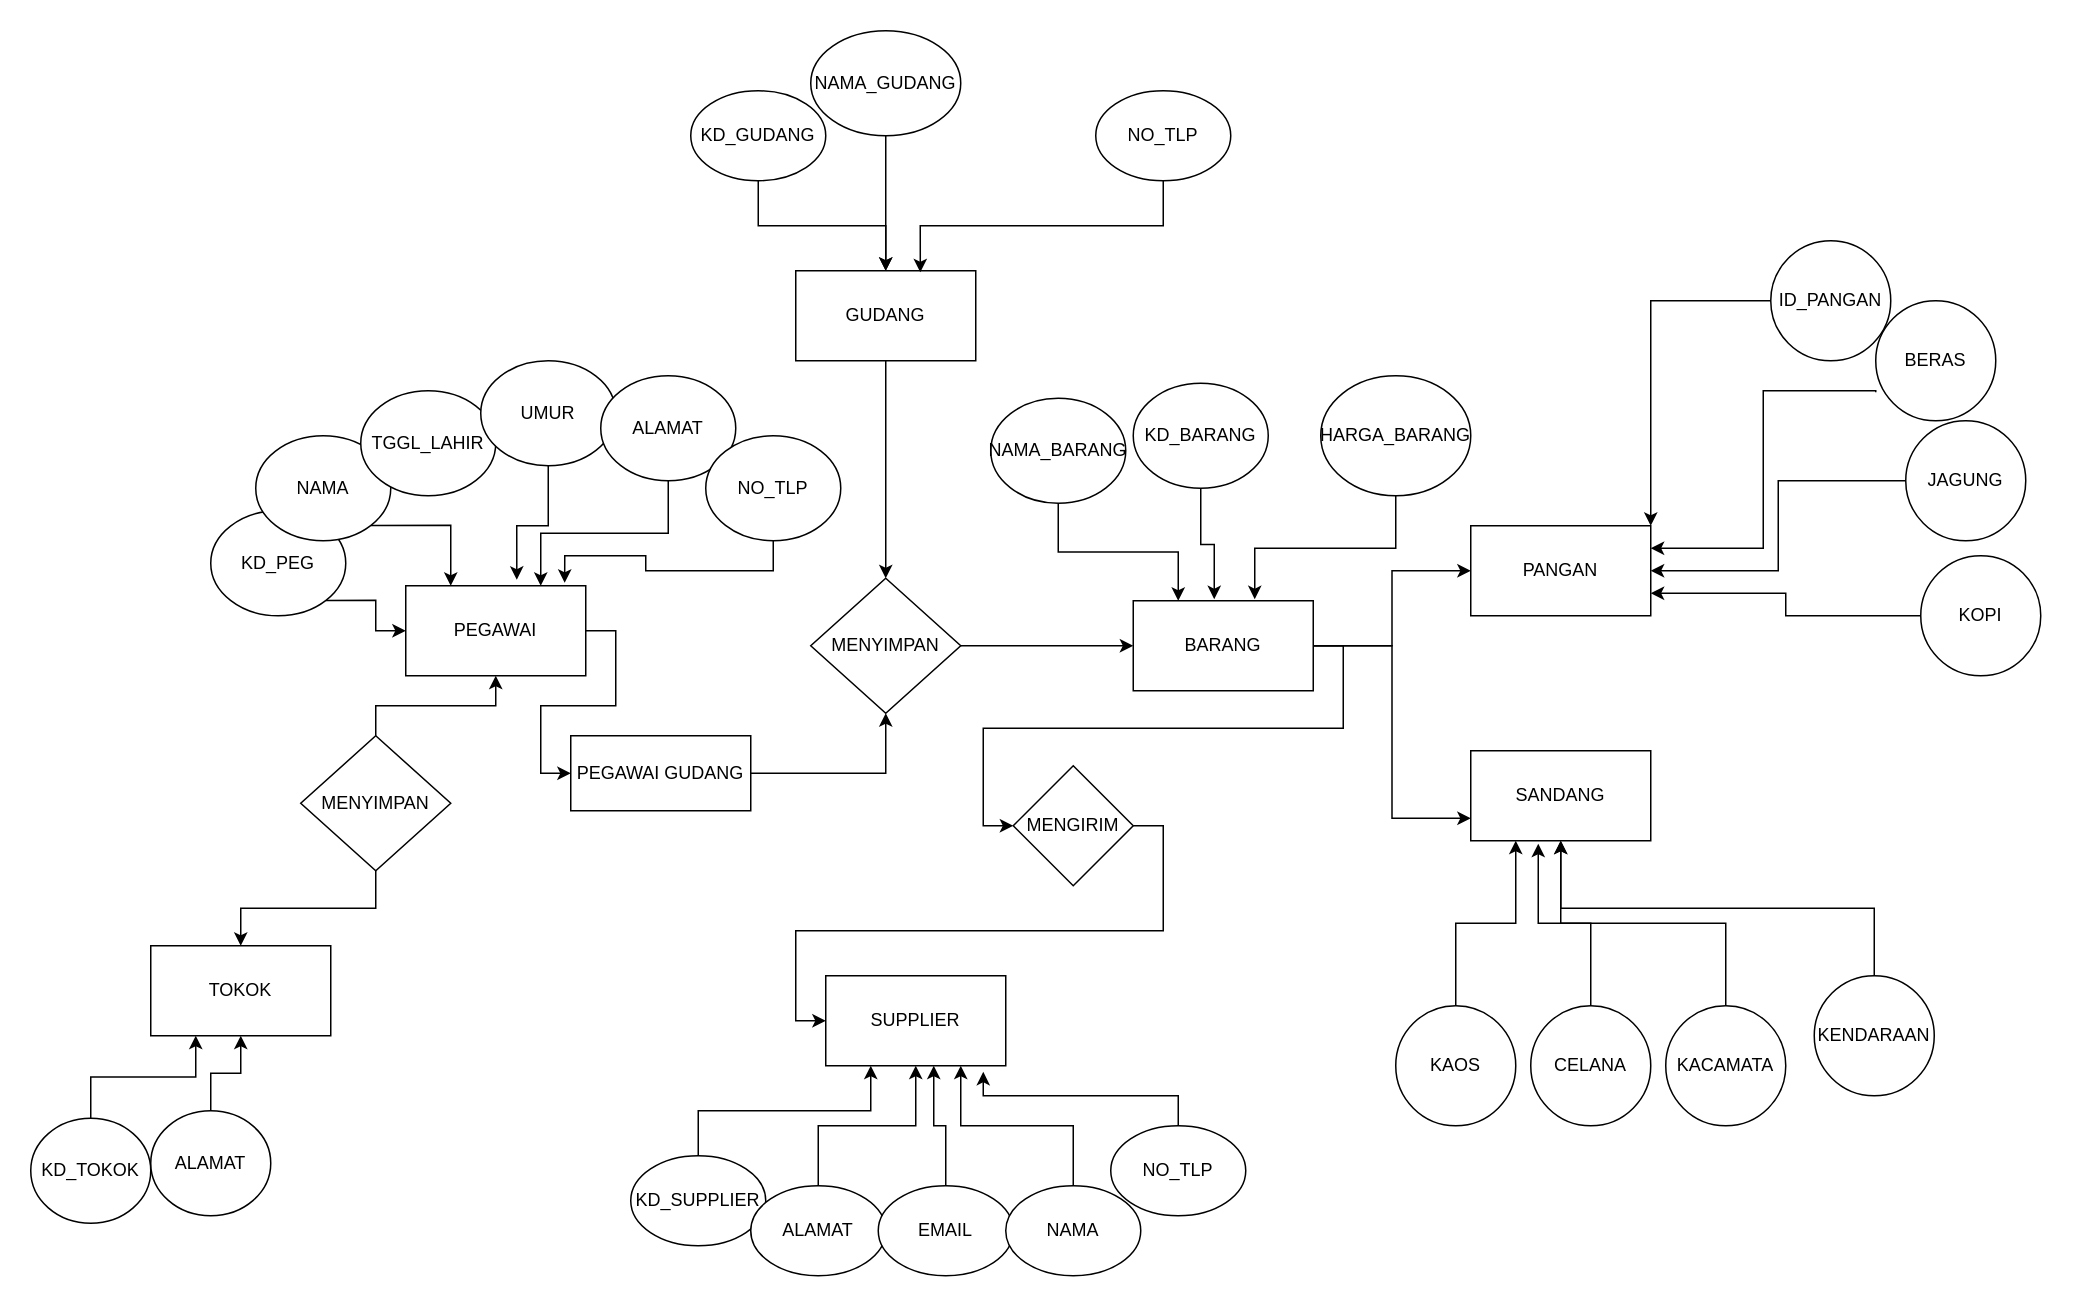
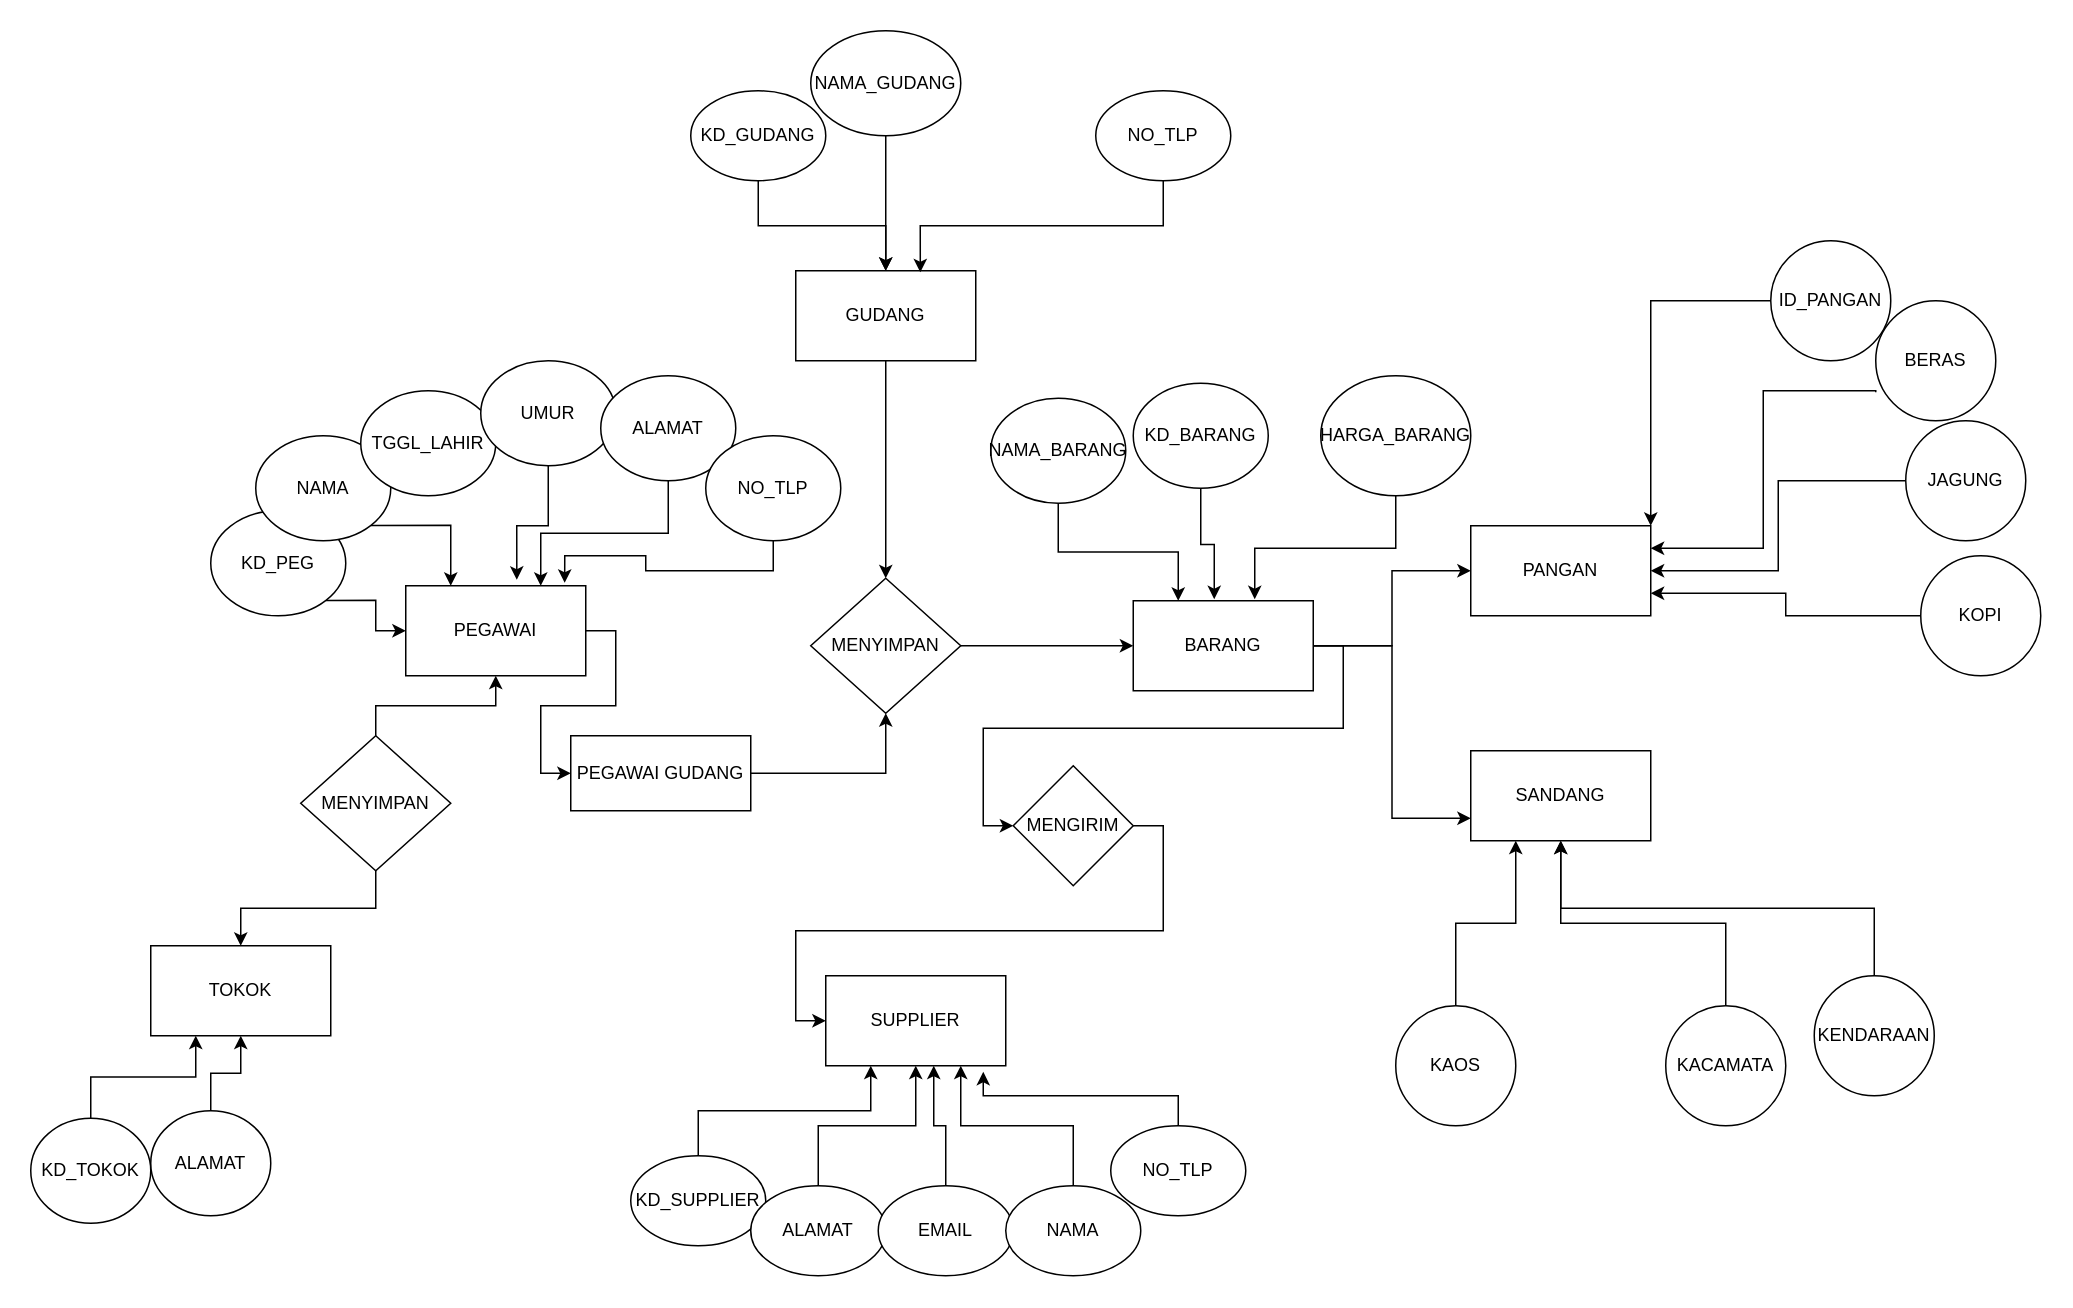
- <mxCell id="60" style="edgeStyle=orthogonalEdgeStyle;rounded=0;orthogonalLoop=1;jettySize=auto;html=1;exitX=0.5;exitY=0;exitDx=0;exitDy=0;entryX=0.375;entryY=1.033;entryDx=0;entryDy=0;entryPerimeter=0;" parent="1" source="61" target="49" edge="1"><mxGeometry relative="1" as="geometry" /></mxCell>
- <mxCell id="61" value="CELANA" style="ellipse;whiteSpace=wrap;html=1;aspect=fixed;" parent="1" vertex="1"><mxGeometry x="1020" y="670" width="80" height="80" as="geometry" /></mxCell>
